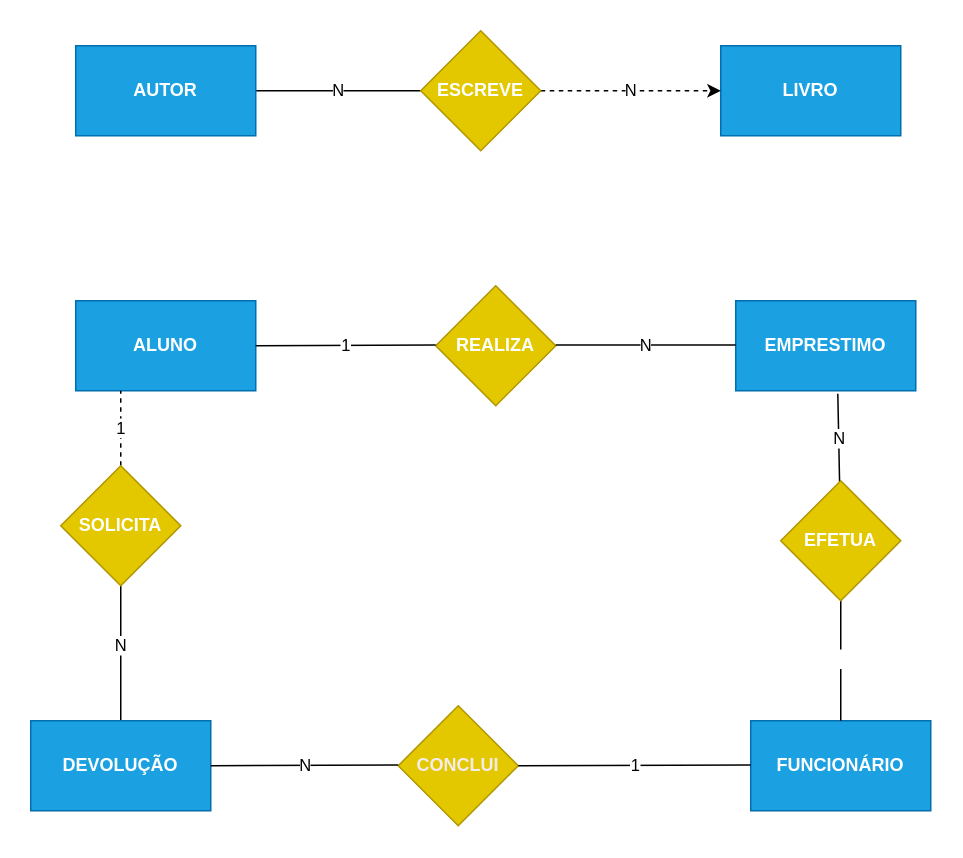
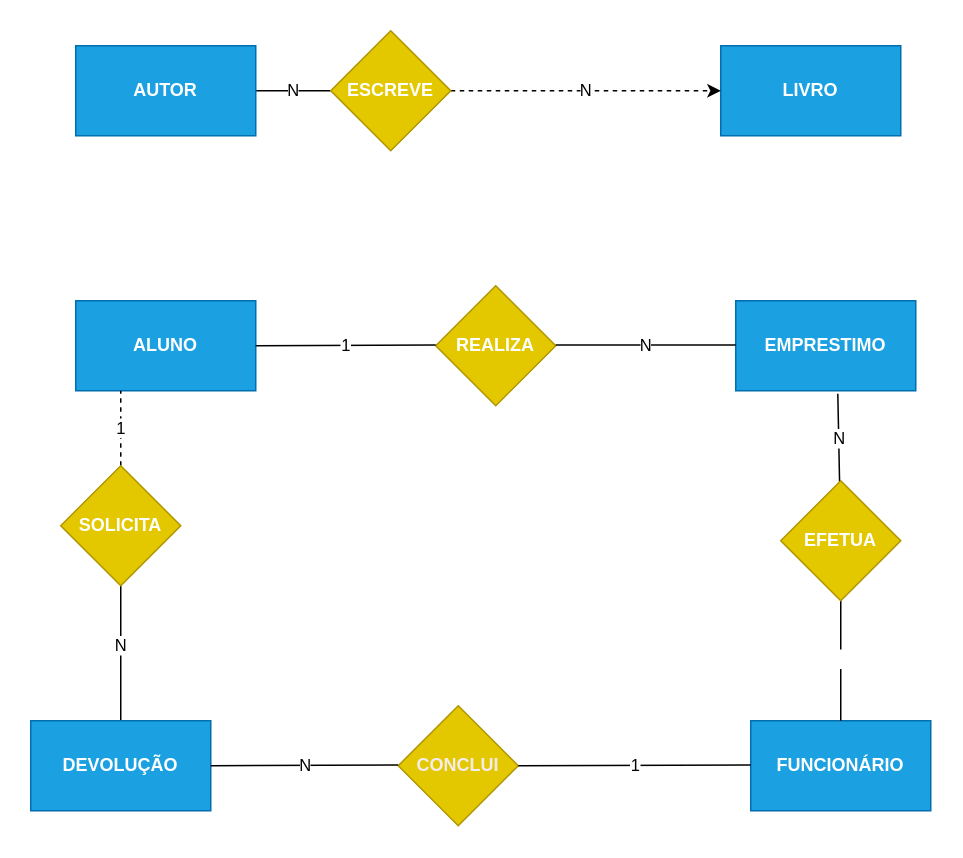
- <mxCell id="11" value="&lt;b&gt;&lt;font color=&quot;#ffffff&quot;&gt;ESCREVE&lt;/font&gt;&lt;/b&gt;" style="rhombus;whiteSpace=wrap;html=1;fillColor=#e3c800;fontColor=#000000;strokeColor=#B09500;" vertex="1" parent="1"><mxGeometry x="280" y="20" width="80" height="80" as="geometry" /></mxCell>
+ <mxCell id="11" value="&lt;b&gt;&lt;font color=&quot;#ffffff&quot;&gt;ESCREVE&lt;/font&gt;&lt;/b&gt;" style="rhombus;whiteSpace=wrap;html=1;fillColor=#e3c800;fontColor=#000000;strokeColor=#B09500;" vertex="1" parent="1"><mxGeometry x="220" y="20" width="80" height="80" as="geometry" /></mxCell>
